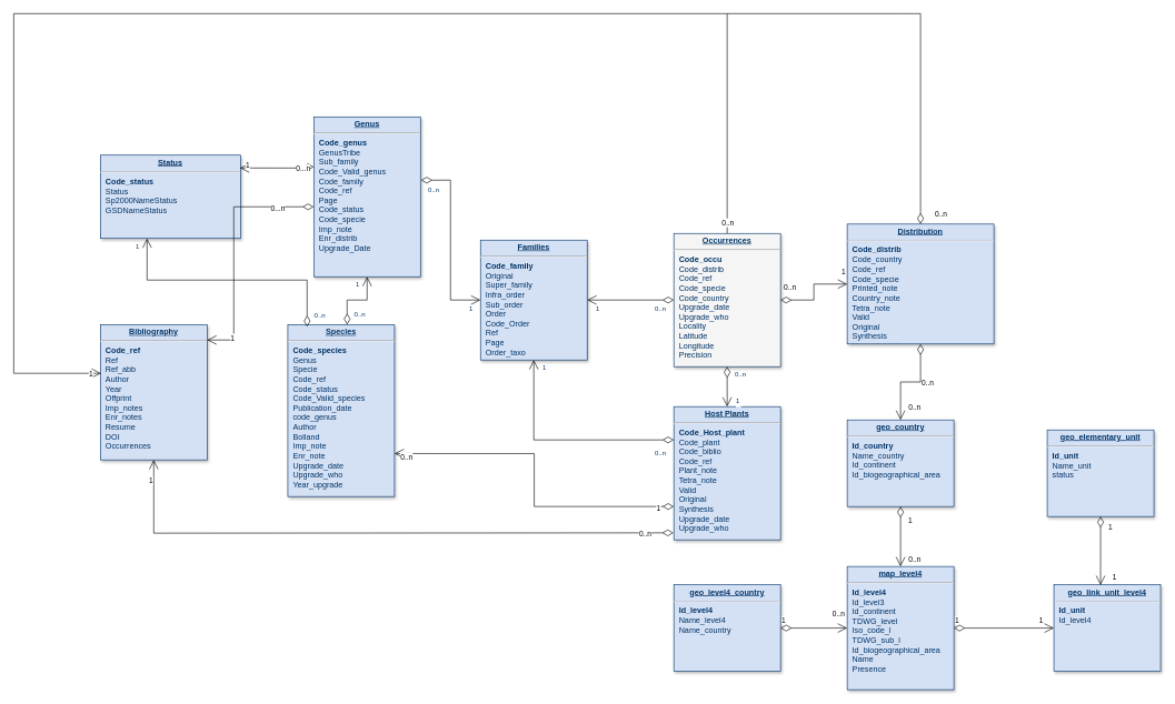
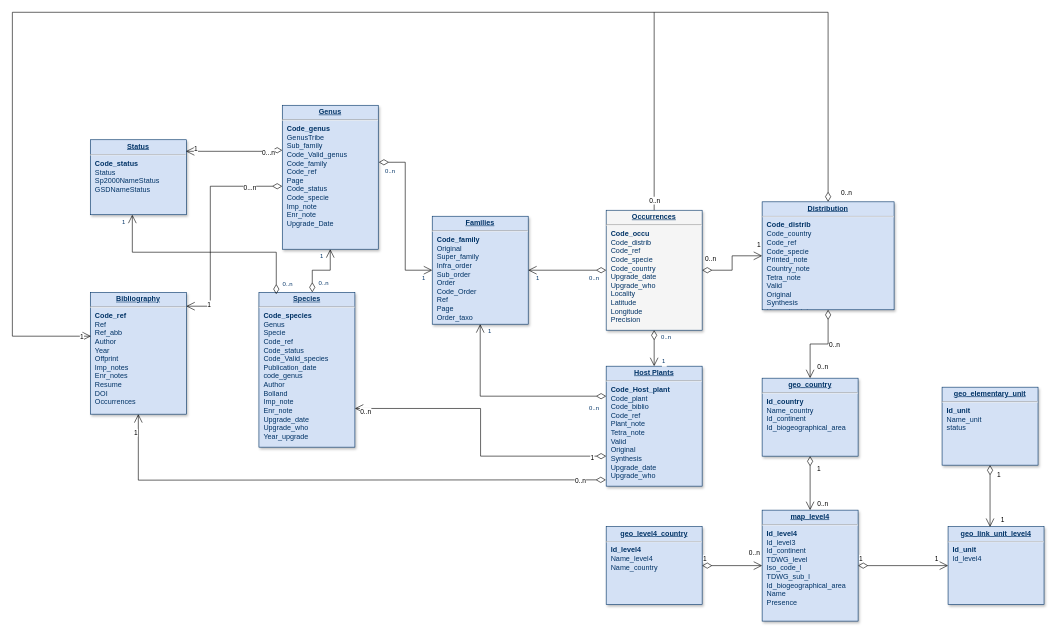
- <mxCell id="20" value="&lt;p style=&quot;margin: 0px ; margin-top: 4px ; text-align: center ; text-decoration: underline&quot;&gt;&lt;b&gt;Genus&lt;/b&gt;&lt;/p&gt;&lt;hr&gt;&lt;p style=&quot;margin: 0px ; margin-left: 8px&quot;&gt;&lt;b&gt;Code_genus&lt;/b&gt;&lt;/p&gt;&lt;p style=&quot;margin: 0px ; margin-left: 8px&quot;&gt;&lt;span style=&quot;background-color: initial;&quot;&gt;GenusTribe&lt;/span&gt;&lt;br&gt;&lt;/p&gt;&lt;p style=&quot;margin: 0px ; margin-left: 8px&quot;&gt;Sub_family&lt;/p&gt;&lt;p style=&quot;margin: 0px ; margin-left: 8px&quot;&gt;Code_Valid_genus&lt;/p&gt;&lt;p style=&quot;margin: 0px ; margin-left: 8px&quot;&gt;Code_family&lt;/p&gt;&lt;p style=&quot;margin: 0px ; margin-left: 8px&quot;&gt;Code_ref&lt;/p&gt;&lt;p style=&quot;margin: 0px ; margin-left: 8px&quot;&gt;Page&lt;/p&gt;&lt;p style=&quot;margin: 0px ; margin-left: 8px&quot;&gt;Code_status&lt;/p&gt;&lt;p style=&quot;margin: 0px ; margin-left: 8px&quot;&gt;Code_specie&lt;/p&gt;&lt;p style=&quot;margin: 0px ; margin-left: 8px&quot;&gt;Imp_note&lt;/p&gt;&lt;p style=&quot;margin: 0px ; margin-left: 8px&quot;&gt;Enr_distrib&lt;/p&gt;&lt;p style=&quot;margin: 0px ; margin-left: 8px&quot;&gt;Upgrade_Date&lt;/p&gt;" style="verticalAlign=top;align=left;overflow=fill;fontSize=12;fontFamily=Helvetica;html=1;strokeColor=#003366;shadow=1;fillColor=#D4E1F5;fontColor=#003366" parent="1" vertex="1"><mxGeometry x="470" y="175" width="160" height="240" as="geometry" /></mxCell>
+ <mxCell id="20" value="&lt;p style=&quot;margin: 0px ; margin-top: 4px ; text-align: center ; text-decoration: underline&quot;&gt;&lt;b&gt;Genus&lt;/b&gt;&lt;/p&gt;&lt;hr&gt;&lt;p style=&quot;margin: 0px ; margin-left: 8px&quot;&gt;&lt;b&gt;Code_genus&lt;/b&gt;&lt;/p&gt;&lt;p style=&quot;margin: 0px ; margin-left: 8px&quot;&gt;&lt;span style=&quot;background-color: initial;&quot;&gt;GenusTribe&lt;/span&gt;&lt;br&gt;&lt;/p&gt;&lt;p style=&quot;margin: 0px ; margin-left: 8px&quot;&gt;Sub_family&lt;/p&gt;&lt;p style=&quot;margin: 0px ; margin-left: 8px&quot;&gt;Code_Valid_genus&lt;/p&gt;&lt;p style=&quot;margin: 0px ; margin-left: 8px&quot;&gt;Code_family&lt;/p&gt;&lt;p style=&quot;margin: 0px ; margin-left: 8px&quot;&gt;Code_ref&lt;/p&gt;&lt;p style=&quot;margin: 0px ; margin-left: 8px&quot;&gt;Page&lt;/p&gt;&lt;p style=&quot;margin: 0px ; margin-left: 8px&quot;&gt;Code_status&lt;/p&gt;&lt;p style=&quot;margin: 0px ; margin-left: 8px&quot;&gt;Code_specie&lt;/p&gt;&lt;p style=&quot;margin: 0px ; margin-left: 8px&quot;&gt;Imp_note&lt;/p&gt;&lt;p style=&quot;margin: 0px ; margin-left: 8px&quot;&gt;Enr_note&lt;/p&gt;&lt;p style=&quot;margin: 0px ; margin-left: 8px&quot;&gt;Upgrade_Date&lt;/p&gt;" style="verticalAlign=top;align=left;overflow=fill;fontSize=12;fontFamily=Helvetica;html=1;strokeColor=#003366;shadow=1;fillColor=#D4E1F5;fontColor=#003366" parent="1" vertex="1"><mxGeometry x="470" y="175" width="160" height="240" as="geometry" /></mxCell>
- <mxCell id="2" value="&lt;p style=&quot;margin: 0px ; margin-top: 4px ; text-align: center ; text-decoration: underline&quot;&gt;&lt;strong&gt;Status&lt;/strong&gt;&lt;/p&gt;&lt;hr&gt;&lt;p style=&quot;margin: 0px ; margin-left: 8px&quot;&gt;&lt;b&gt;Code_status&lt;/b&gt;&lt;/p&gt;&lt;p style=&quot;margin: 0px ; margin-left: 8px&quot;&gt;Status&lt;/p&gt;&lt;p style=&quot;margin: 0px ; margin-left: 8px&quot;&gt;Sp2000NameStatus&lt;/p&gt;&lt;p style=&quot;margin: 0px ; margin-left: 8px&quot;&gt;GSDNameStatus&lt;/p&gt;" style="verticalAlign=top;align=left;overflow=fill;fontSize=12;fontFamily=Helvetica;html=1;strokeColor=#003366;shadow=1;fillColor=#D4E1F5;fontColor=#003366" parent="1" vertex="1"><mxGeometry x="150" y="232.5" width="210" height="125" as="geometry" /></mxCell>
+ <mxCell id="2" value="&lt;p style=&quot;margin: 0px ; margin-top: 4px ; text-align: center ; text-decoration: underline&quot;&gt;&lt;strong&gt;Status&lt;/strong&gt;&lt;/p&gt;&lt;hr&gt;&lt;p style=&quot;margin: 0px ; margin-left: 8px&quot;&gt;&lt;b&gt;Code_status&lt;/b&gt;&lt;/p&gt;&lt;p style=&quot;margin: 0px ; margin-left: 8px&quot;&gt;Status&lt;/p&gt;&lt;p style=&quot;margin: 0px ; margin-left: 8px&quot;&gt;Sp2000NameStatus&lt;/p&gt;&lt;p style=&quot;margin: 0px ; margin-left: 8px&quot;&gt;GSDNameStatus&lt;/p&gt;" style="verticalAlign=top;align=left;overflow=fill;fontSize=12;fontFamily=Helvetica;html=1;strokeColor=#003366;shadow=1;fillColor=#D4E1F5;fontColor=#003366" parent="1" vertex="1"><mxGeometry x="150" y="232.5" width="160" height="125" as="geometry" /></mxCell>
